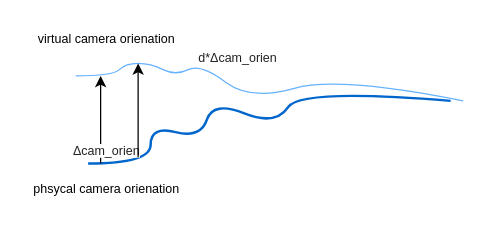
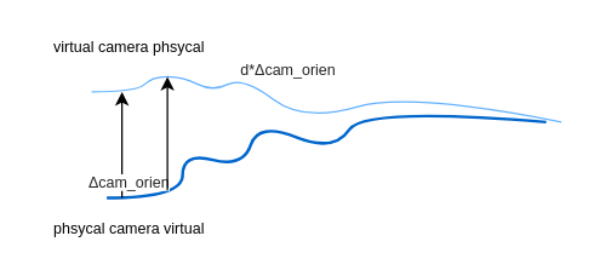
- <mxCell id="7" value="virtual camera orienation" style="text;html=1;strokeColor=none;fillColor=none;align=center;verticalAlign=middle;whiteSpace=wrap;rounded=0;fontSize=10;" parent="1" vertex="1"><mxGeometry x="20" y="20" width="130" height="20" as="geometry" /></mxCell>
+ <mxCell id="7" value="virtual camera phsycal" style="text;html=1;strokeColor=none;fillColor=none;align=center;verticalAlign=middle;whiteSpace=wrap;rounded=0;fontSize=10;" parent="1" vertex="1"><mxGeometry x="20" y="20" width="130" height="20" as="geometry" /></mxCell>
- <mxCell id="6" value="phsycal camera orienation" style="text;html=1;strokeColor=none;fillColor=none;align=center;verticalAlign=middle;whiteSpace=wrap;rounded=0;fontSize=10;" parent="1" vertex="1"><mxGeometry x="20" y="140" width="130" height="20" as="geometry" /></mxCell>
+ <mxCell id="6" value="phsycal camera virtual" style="text;html=1;strokeColor=none;fillColor=none;align=center;verticalAlign=middle;whiteSpace=wrap;rounded=0;fontSize=10;" parent="1" vertex="1"><mxGeometry x="20" y="140" width="130" height="20" as="geometry" /></mxCell>
